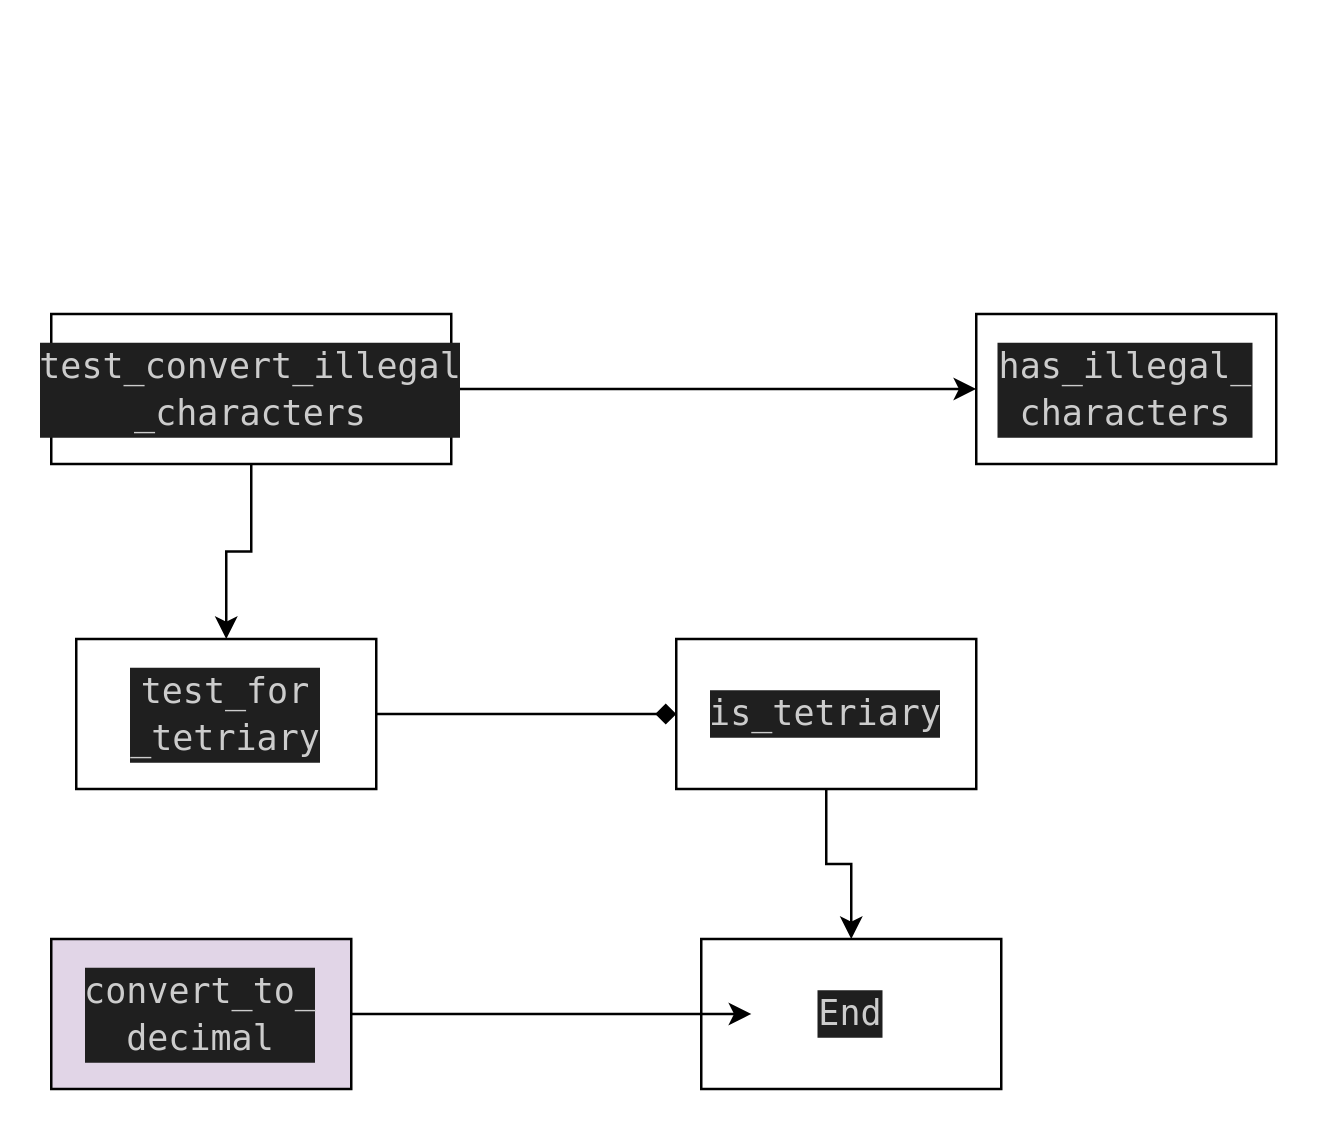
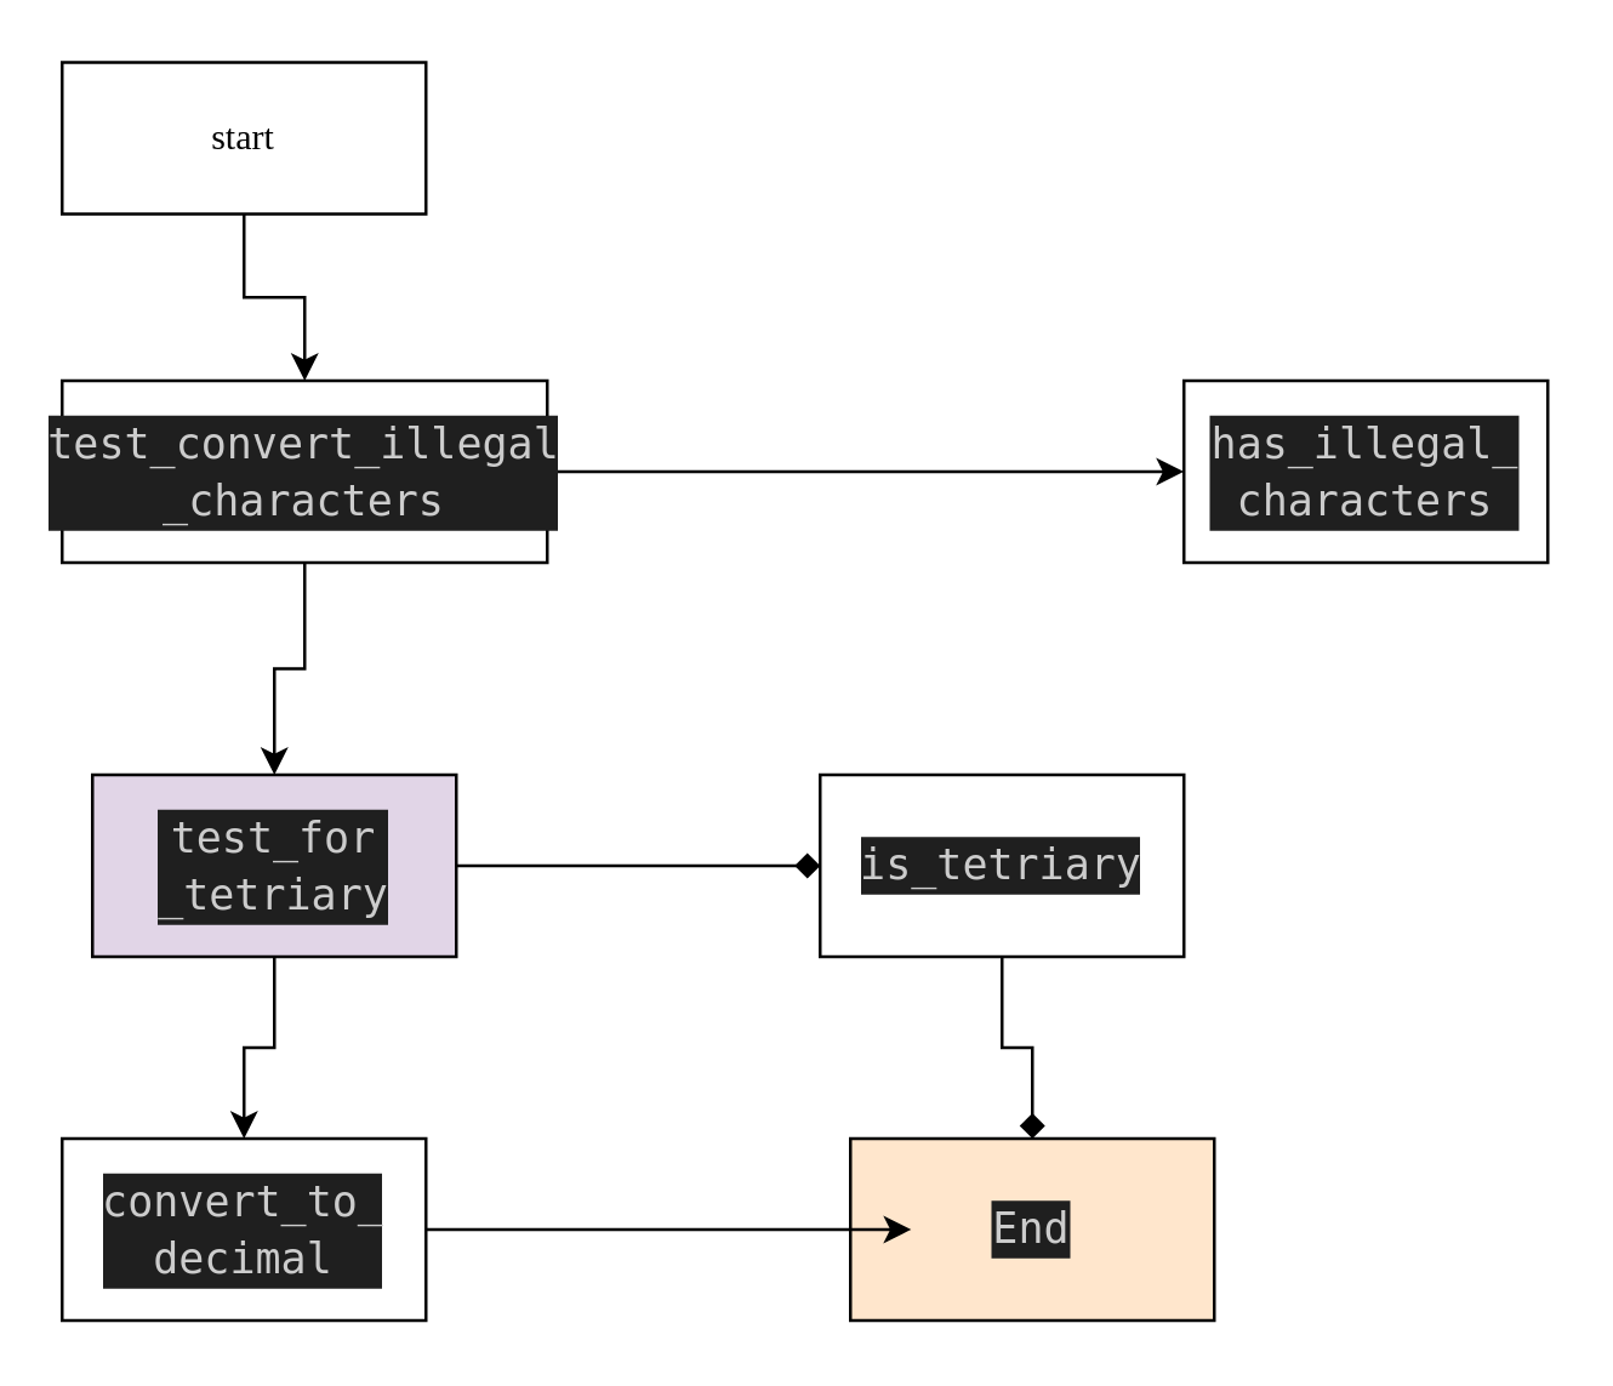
+ <mxCell id="3" value="start" style="whiteSpace=wrap;html=1;rounded=0;shadow=0;comic=0;labelBackgroundColor=none;strokeWidth=1;fontFamily=Verdana;fontSize=12;align=center;" parent="1" vertex="1"><mxGeometry x="20" y="20" width="120" height="50" as="geometry" /></mxCell>
+ <mxCell id="2" style="edgeStyle=orthogonalEdgeStyle;rounded=0;orthogonalLoop=1;jettySize=auto;html=1;" edge="1" parent="1" source="3" target="6"><mxGeometry relative="1" as="geometry" /></mxCell>
- <mxCell id="10" value="&lt;div style=&quot;color: rgb(204, 204, 204); background-color: rgb(31, 31, 31); font-family: &amp;quot;Droid Sans Mono&amp;quot;, &amp;quot;monospace&amp;quot;, monospace; font-weight: normal; font-size: 14px; line-height: 19px;&quot;&gt;&lt;div&gt;test_for&lt;/div&gt;&lt;div&gt;_tetriary&lt;/div&gt;&lt;/div&gt;" style="rounded=0;whiteSpace=wrap;html=1;" vertex="1" parent="1"><mxGeometry x="30" y="255" width="120" height="60" as="geometry" /></mxCell>
+ <mxCell id="10" value="&lt;div style=&quot;color: rgb(204, 204, 204); background-color: rgb(31, 31, 31); font-family: &amp;quot;Droid Sans Mono&amp;quot;, &amp;quot;monospace&amp;quot;, monospace; font-weight: normal; font-size: 14px; line-height: 19px;&quot;&gt;&lt;div&gt;test_for&lt;/div&gt;&lt;div&gt;_tetriary&lt;/div&gt;&lt;/div&gt;" style="rounded=0;whiteSpace=wrap;html=1;fillColor=#e1d5e7;" vertex="1" parent="1"><mxGeometry x="30" y="255" width="120" height="60" as="geometry" /></mxCell>
+ <mxCell id="9" style="edgeStyle=orthogonalEdgeStyle;rounded=0;orthogonalLoop=1;jettySize=auto;html=1;exitX=0.5;exitY=1;exitDx=0;exitDy=0;" edge="1" parent="1" source="10" target="13"><mxGeometry relative="1" as="geometry" /></mxCell>
- <mxCell id="11" style="edgeStyle=orthogonalEdgeStyle;rounded=0;orthogonalLoop=1;jettySize=auto;html=1;" edge="1" parent="1" source="12" target="14"><mxGeometry relative="1" as="geometry" /></mxCell>
+ <mxCell id="11" style="edgeStyle=orthogonalEdgeStyle;rounded=0;orthogonalLoop=1;jettySize=auto;html=1;endArrow=diamond;" edge="1" parent="1" source="12" target="14"><mxGeometry relative="1" as="geometry" /></mxCell>
- <mxCell id="13" value="&lt;div style=&quot;color: rgb(204, 204, 204); background-color: rgb(31, 31, 31); font-family: &amp;quot;Droid Sans Mono&amp;quot;, &amp;quot;monospace&amp;quot;, monospace; font-weight: normal; font-size: 14px; line-height: 19px;&quot;&gt;&lt;div&gt;convert_to_&lt;/div&gt;&lt;div&gt;decimal&lt;/div&gt;&lt;/div&gt;" style="whiteSpace=wrap;html=1;fillColor=#e1d5e7;" vertex="1" parent="1"><mxGeometry x="20" y="375" width="120" height="60" as="geometry" /></mxCell>
+ <mxCell id="13" value="&lt;div style=&quot;color: rgb(204, 204, 204); background-color: rgb(31, 31, 31); font-family: &amp;quot;Droid Sans Mono&amp;quot;, &amp;quot;monospace&amp;quot;, monospace; font-weight: normal; font-size: 14px; line-height: 19px;&quot;&gt;&lt;div&gt;convert_to_&lt;/div&gt;&lt;div&gt;decimal&lt;/div&gt;&lt;/div&gt;" style="whiteSpace=wrap;html=1;" vertex="1" parent="1"><mxGeometry x="20" y="375" width="120" height="60" as="geometry" /></mxCell>
- <mxCell id="14" value="&lt;div style=&quot;color: rgb(204, 204, 204); background-color: rgb(31, 31, 31); font-family: &amp;quot;Droid Sans Mono&amp;quot;, &amp;quot;monospace&amp;quot;, monospace; font-weight: normal; font-size: 14px; line-height: 19px;&quot;&gt;&lt;div&gt;End&lt;/div&gt;&lt;/div&gt;" style="whiteSpace=wrap;html=1;" vertex="1" parent="1"><mxGeometry x="280" y="375" width="120" height="60" as="geometry" /></mxCell>
+ <mxCell id="14" value="&lt;div style=&quot;color: rgb(204, 204, 204); background-color: rgb(31, 31, 31); font-family: &amp;quot;Droid Sans Mono&amp;quot;, &amp;quot;monospace&amp;quot;, monospace; font-weight: normal; font-size: 14px; line-height: 19px;&quot;&gt;&lt;div&gt;End&lt;/div&gt;&lt;/div&gt;" style="whiteSpace=wrap;html=1;fillColor=#ffe6cc;" vertex="1" parent="1"><mxGeometry x="280" y="375" width="120" height="60" as="geometry" /></mxCell>
